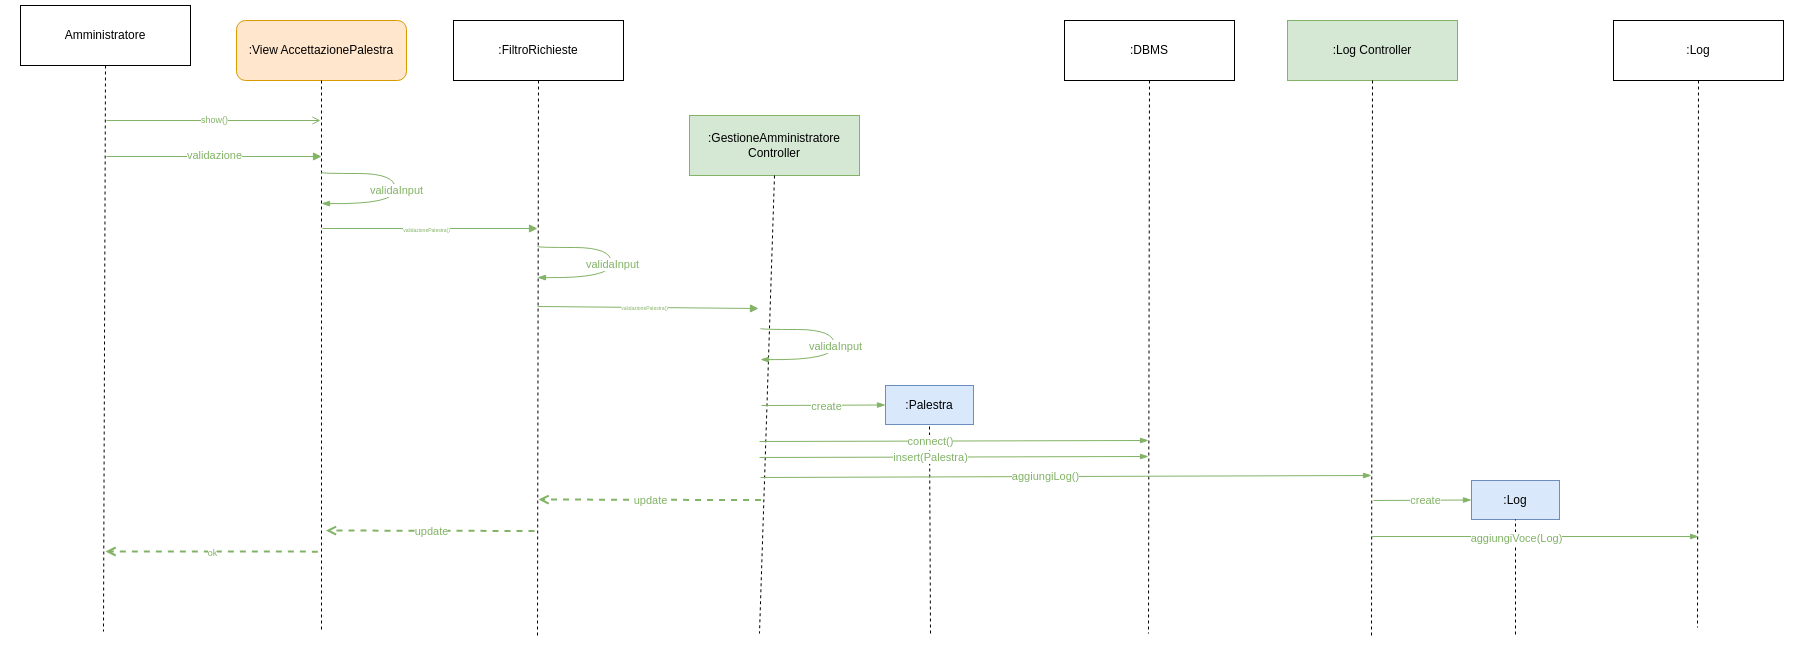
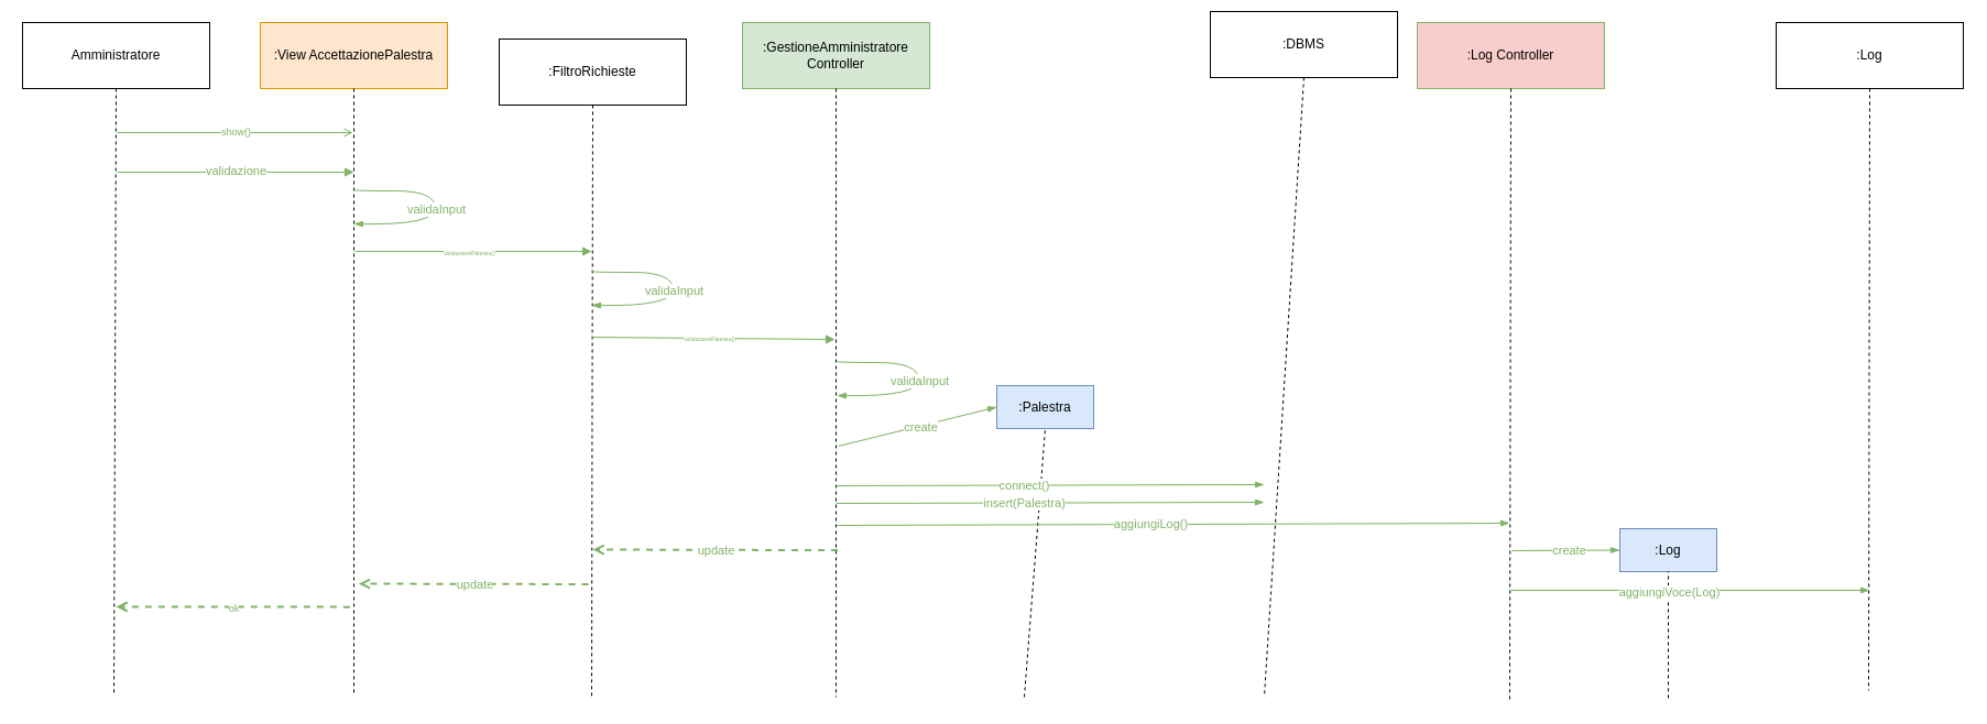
- <mxCell id="3" value="Amministratore" style="rounded=0;whiteSpace=wrap;html=1;" parent="1" vertex="1"><mxGeometry x="20" y="5" width="170" height="60" as="geometry" /></mxCell>
+ <mxCell id="3" value="Amministratore" style="rounded=0;whiteSpace=wrap;html=1;" parent="1" vertex="1"><mxGeometry x="20" y="20" width="170" height="60" as="geometry" /></mxCell>
- <mxCell id="2" value=":View AccettazionePalestra" style="whiteSpace=wrap;html=1;fillColor=#ffe6cc;strokeColor=#d79b00;rounded=1;" parent="1" vertex="1"><mxGeometry x="236" y="20" width="170" height="60" as="geometry" /></mxCell>
+ <mxCell id="2" value=":View AccettazionePalestra" style="rounded=0;whiteSpace=wrap;html=1;fillColor=#ffe6cc;strokeColor=#d79b00;" parent="1" vertex="1"><mxGeometry x="236" y="20" width="170" height="60" as="geometry" /></mxCell>
- <mxCell id="20" value=":FiltroRichieste" style="rounded=0;whiteSpace=wrap;html=1;" parent="1" vertex="1"><mxGeometry x="453" y="20" width="170" height="60" as="geometry" /></mxCell>
+ <mxCell id="20" value=":FiltroRichieste" style="rounded=0;whiteSpace=wrap;html=1;" parent="1" vertex="1"><mxGeometry x="453" y="35" width="170" height="60" as="geometry" /></mxCell>
- <mxCell id="28" value=":DBMS" style="rounded=0;whiteSpace=wrap;html=1;" vertex="1" parent="1"><mxGeometry x="1064" y="20" width="170" height="60" as="geometry" /></mxCell>
+ <mxCell id="28" value=":DBMS" style="rounded=0;whiteSpace=wrap;html=1;" vertex="1" parent="1"><mxGeometry x="1099" y="10" width="170" height="60" as="geometry" /></mxCell>
- <mxCell id="38" value=":Log Controller" style="rounded=0;whiteSpace=wrap;html=1;fillColor=#d5e8d4;strokeColor=#82b366;" vertex="1" parent="1"><mxGeometry x="1287" y="20" width="170" height="60" as="geometry" /></mxCell>
+ <mxCell id="38" value=":Log Controller" style="rounded=0;whiteSpace=wrap;html=1;fillColor=#f8cecc;strokeColor=#82b366;" vertex="1" parent="1"><mxGeometry x="1287" y="20" width="170" height="60" as="geometry" /></mxCell>
- <mxCell id="4" value=":GestioneAmministratore Controller" style="rounded=0;whiteSpace=wrap;html=1;fillColor=#d5e8d4;strokeColor=#82b366;" parent="1" vertex="1"><mxGeometry x="689" y="115" width="170" height="60" as="geometry" /></mxCell>
+ <mxCell id="4" value=":GestioneAmministratore Controller" style="rounded=0;whiteSpace=wrap;html=1;fillColor=#d5e8d4;strokeColor=#82b366;" parent="1" vertex="1"><mxGeometry x="674" y="20" width="170" height="60" as="geometry" /></mxCell>
- <mxCell id="32" value=":Palestra" style="rounded=0;whiteSpace=wrap;html=1;fillColor=#dae8fc;strokeColor=#6c8ebf;" vertex="1" parent="1"><mxGeometry x="885" y="385" width="88" height="39" as="geometry" /></mxCell>
+ <mxCell id="32" value=":Palestra" style="rounded=0;whiteSpace=wrap;html=1;fillColor=#dae8fc;strokeColor=#6c8ebf;" vertex="1" parent="1"><mxGeometry x="905" y="350" width="88" height="39" as="geometry" /></mxCell>
